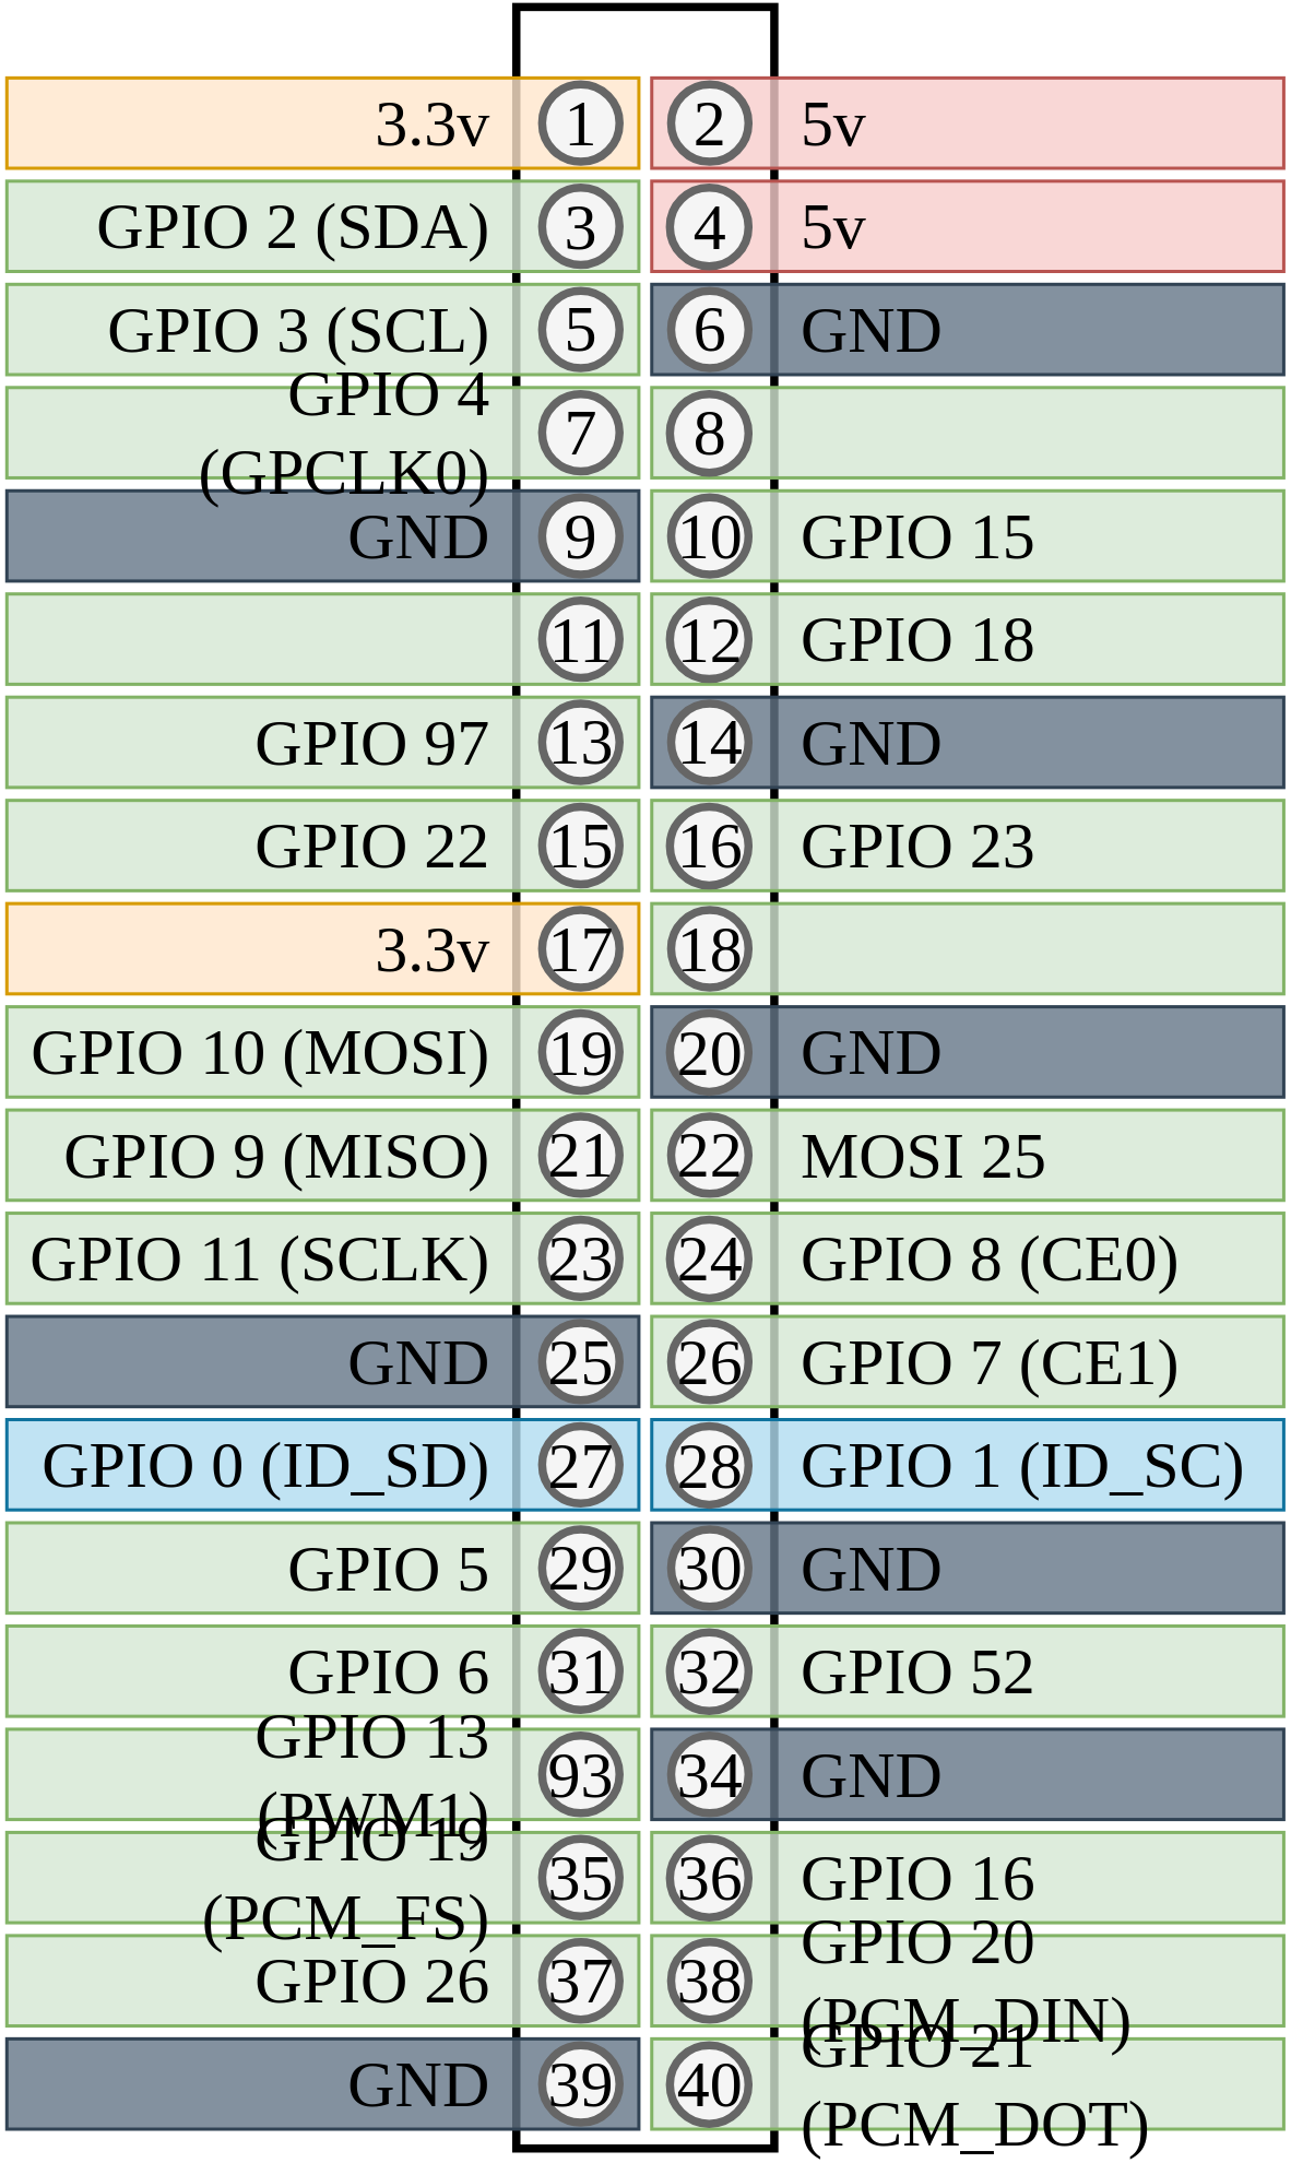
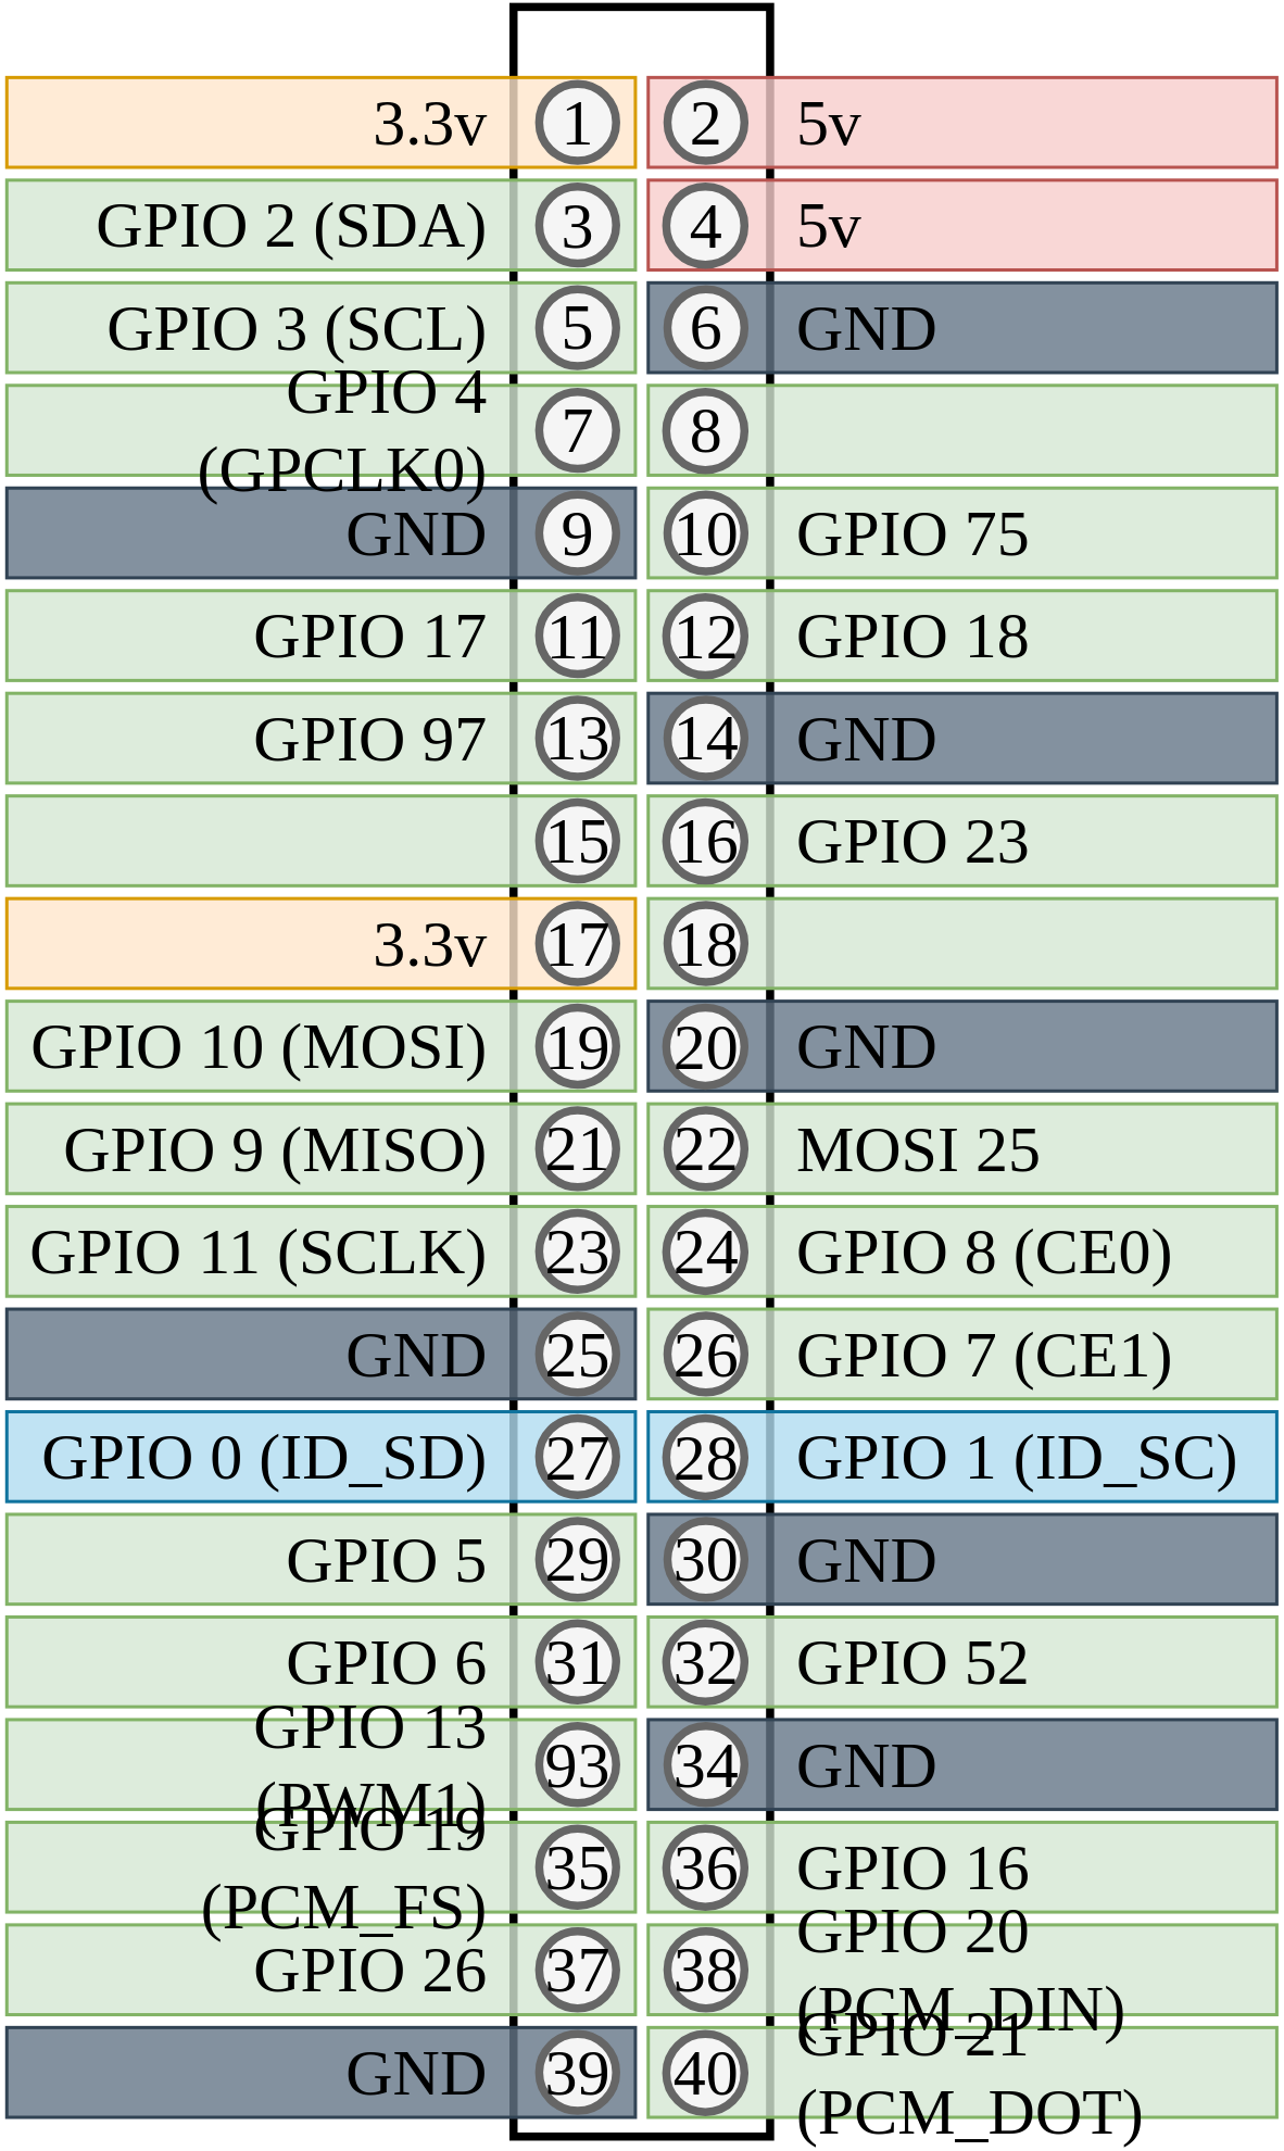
- <mxCell id="149" value="GPIO 15" style="text;html=1;strokeColor=none;fillColor=none;align=left;verticalAlign=middle;whiteSpace=wrap;rounded=0;strokeWidth=25;fontFamily=Economica;fontSource=https%3A%2F%2Ffonts.googleapis.com%2Fcss%3Ffamily%3DEconomica;fontSize=200;" vertex="1" parent="126"><mxGeometry x="2441.4" y="1497.24" width="1417.32" height="275.58" as="geometry" /></mxCell>
+ <mxCell id="149" value="GPIO 75" style="text;html=1;strokeColor=none;fillColor=none;align=left;verticalAlign=middle;whiteSpace=wrap;rounded=0;strokeWidth=25;fontFamily=Economica;fontSource=https%3A%2F%2Ffonts.googleapis.com%2Fcss%3Ffamily%3DEconomica;fontSize=200;" vertex="1" parent="126"><mxGeometry x="2441.4" y="1497.24" width="1417.32" height="275.58" as="geometry" /></mxCell>
+ <mxCell id="131" value="GPIO 17" style="text;html=1;strokeColor=none;fillColor=none;align=right;verticalAlign=middle;whiteSpace=wrap;rounded=0;strokeWidth=25;fontFamily=Economica;fontSource=https%3A%2F%2Ffonts.googleapis.com%2Fcss%3Ffamily%3DEconomica;fontSize=200;" vertex="1" parent="126"><mxGeometry x="79.195" y="1812.195" width="1417.32" height="275.58" as="geometry" /></mxCell>
- <mxCell id="133" value="GPIO 22" style="text;html=1;strokeColor=none;fillColor=none;align=right;verticalAlign=middle;whiteSpace=wrap;rounded=0;strokeWidth=25;fontFamily=Economica;fontSource=https%3A%2F%2Ffonts.googleapis.com%2Fcss%3Ffamily%3DEconomica;fontSize=200;" vertex="1" parent="126"><mxGeometry x="79.195" y="2442.115" width="1417.32" height="275.58" as="geometry" /></mxCell>
